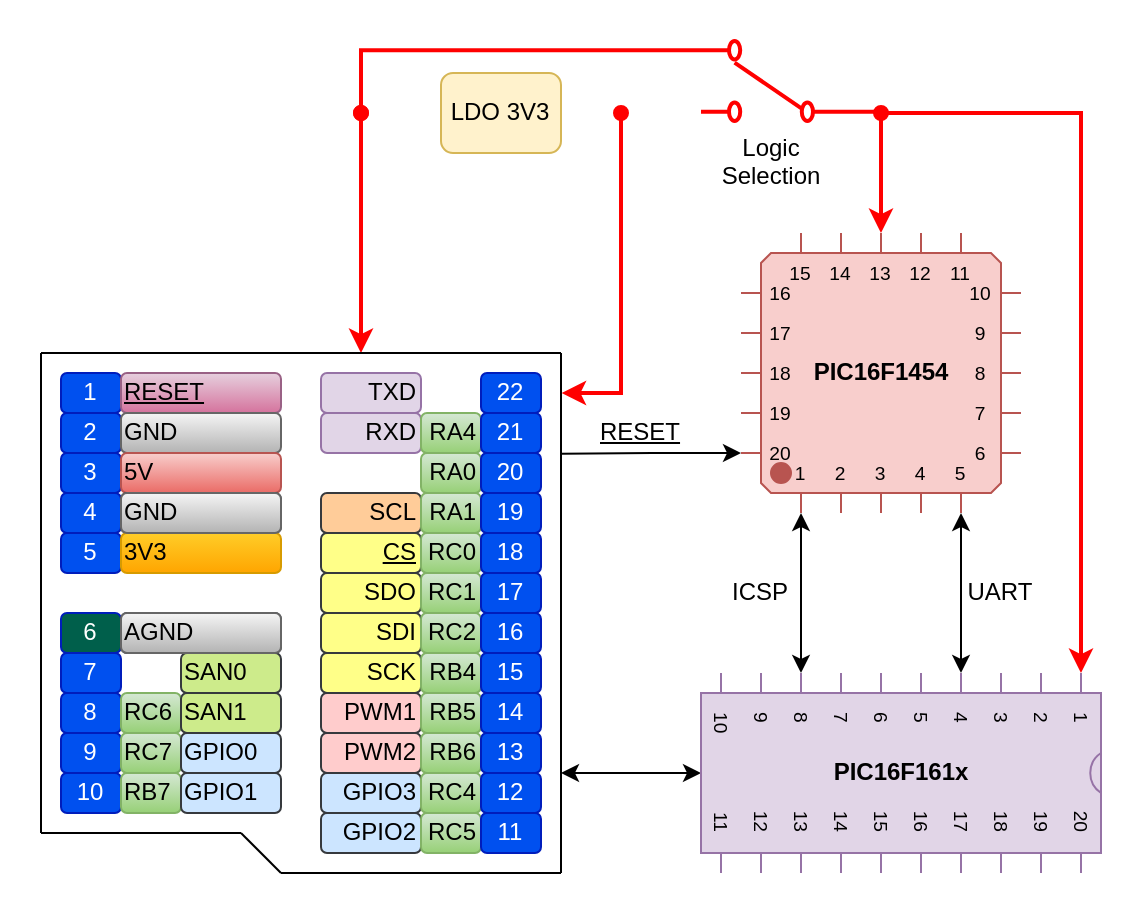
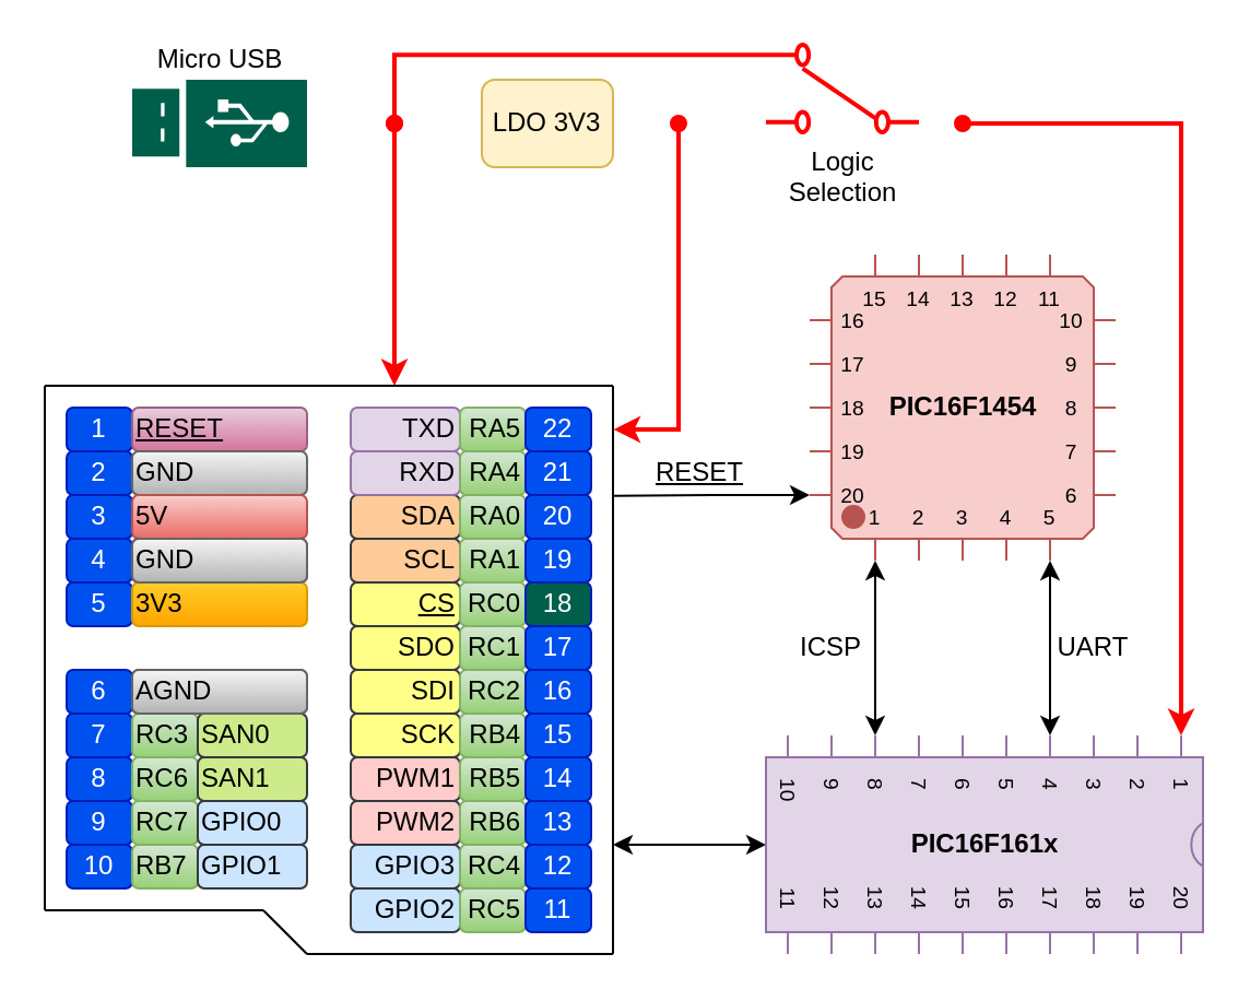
+ <mxCell id="2" value="Micro USB" style="sketch=0;pointerEvents=1;shadow=0;dashed=0;html=1;strokeColor=none;fillColor=#005F4B;labelPosition=center;verticalLabelPosition=top;verticalAlign=bottom;align=center;outlineConnect=0;shape=mxgraph.veeam2.usb_drive;flipH=1;flipV=1;" vertex="1" parent="1"><mxGeometry x="60" y="36" width="80" height="40" as="geometry" /></mxCell>
- <mxCell id="3" style="edgeStyle=orthogonalEdgeStyle;rounded=0;orthogonalLoop=1;jettySize=auto;html=1;exitX=0;exitY=0;exitDx=70;exitDy=0;exitPerimeter=0;entryX=0;entryY=0.885;entryDx=0;entryDy=0;entryPerimeter=0;endArrow=none;endFill=0;strokeWidth=2;strokeColor=#FF0000;startArrow=classic;startFill=1;" edge="1" parent="1" source="7" target="12"><mxGeometry relative="1" as="geometry" /></mxCell>
+ <mxCell id="75" value="RA5" style="rounded=1;whiteSpace=wrap;html=1;align=right;gradientColor=#97d077;fillColor=#d5e8d4;strokeColor=#82b366;" vertex="1" parent="18"><mxGeometry x="190" y="10" width="30" height="20" as="geometry" /></mxCell>
+ <mxCell id="43" value="SDA" style="rounded=1;whiteSpace=wrap;html=1;align=right;fillColor=#ffcc99;strokeColor=#36393d;" vertex="1" parent="18"><mxGeometry x="140" y="50" width="50" height="20" as="geometry" /></mxCell>
- <mxCell id="65" value="18" style="rounded=1;whiteSpace=wrap;html=1;fillColor=#0050ef;strokeColor=#001DBC;fontColor=#ffffff;" vertex="1" parent="18"><mxGeometry x="220" y="90" width="30" height="20" as="geometry" /></mxCell>
+ <mxCell id="65" value="18" style="rounded=1;whiteSpace=wrap;html=1;fillColor=#005f4b;strokeColor=#001DBC;fontColor=#ffffff;" vertex="1" parent="18"><mxGeometry x="220" y="90" width="30" height="20" as="geometry" /></mxCell>
- <mxCell id="29" value="6" style="rounded=1;whiteSpace=wrap;html=1;fillColor=#005f4b;strokeColor=#001DBC;fontColor=#ffffff;" vertex="1" parent="18"><mxGeometry x="10" y="130" width="30" height="20" as="geometry" /></mxCell>
+ <mxCell id="29" value="6" style="rounded=1;whiteSpace=wrap;html=1;fillColor=#0050ef;strokeColor=#001DBC;fontColor=#ffffff;" vertex="1" parent="18"><mxGeometry x="10" y="130" width="30" height="20" as="geometry" /></mxCell>
+ <mxCell id="32" value="RC3" style="rounded=1;whiteSpace=wrap;html=1;align=left;gradientColor=#97d077;fillColor=#d5e8d4;strokeColor=#82b366;" vertex="1" parent="18"><mxGeometry x="40" y="150" width="30" height="20" as="geometry" /></mxCell>
